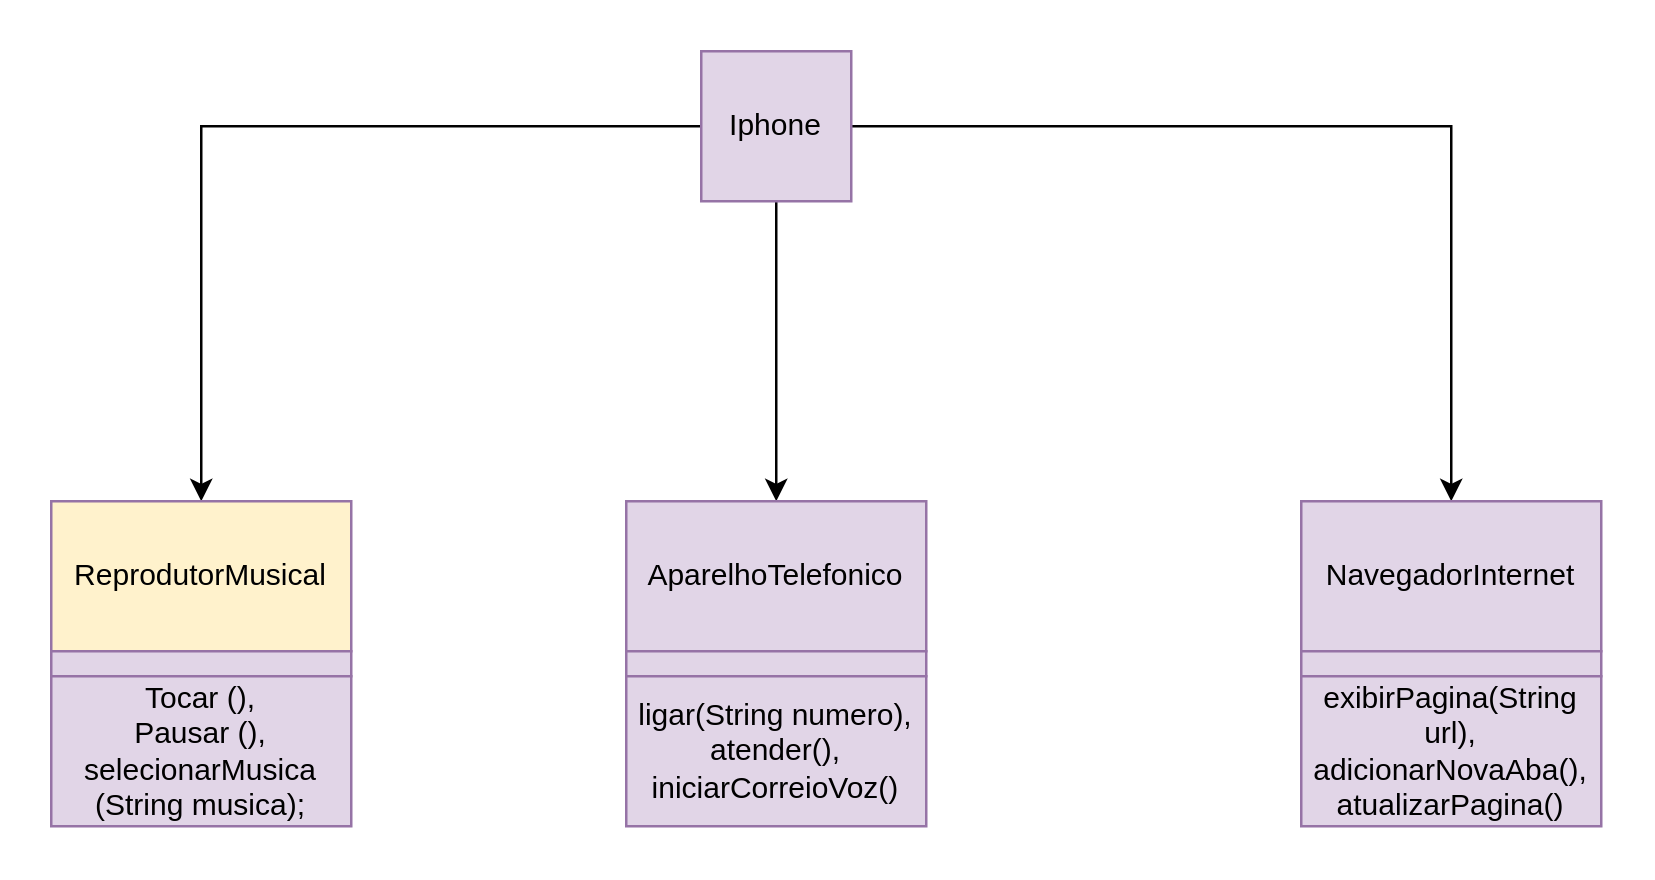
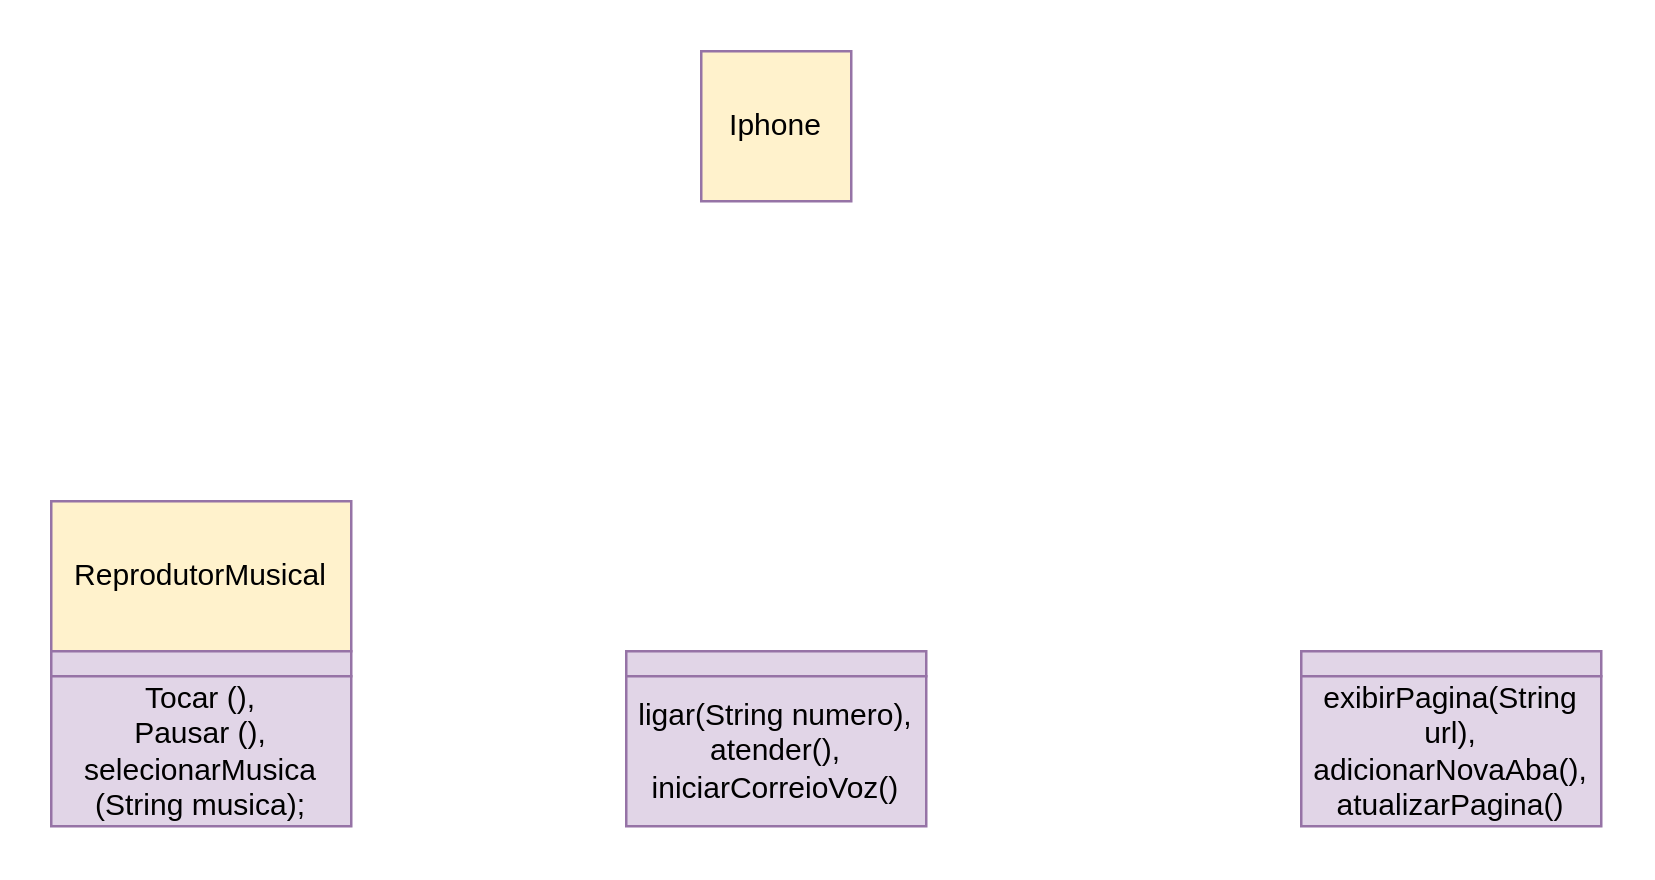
- <mxCell id="2" value="" style="edgeStyle=orthogonalEdgeStyle;rounded=0;orthogonalLoop=1;jettySize=auto;html=1;" edge="1" parent="1" source="5" target="6"><mxGeometry relative="1" as="geometry" /></mxCell>
- <mxCell id="5" value="Iphone" style="rounded=0;whiteSpace=wrap;html=1;fillColor=#e1d5e7;strokeColor=#9673a6;" vertex="1" parent="1"><mxGeometry x="280" y="20" width="60" height="60" as="geometry" /></mxCell>
+ <mxCell id="5" value="Iphone" style="rounded=0;whiteSpace=wrap;html=1;fillColor=#fff2cc;strokeColor=#9673a6;" vertex="1" parent="1"><mxGeometry x="280" y="20" width="60" height="60" as="geometry" /></mxCell>
- <mxCell id="4" value="" style="edgeStyle=orthogonalEdgeStyle;rounded=0;orthogonalLoop=1;jettySize=auto;html=1;" edge="1" parent="1" source="5" target="8"><mxGeometry relative="1" as="geometry" /></mxCell>
- <mxCell id="3" value="" style="edgeStyle=orthogonalEdgeStyle;rounded=0;orthogonalLoop=1;jettySize=auto;html=1;" edge="1" parent="1" source="5" target="7"><mxGeometry relative="1" as="geometry" /></mxCell>
- <mxCell id="7" value="AparelhoTelefonico" style="whiteSpace=wrap;html=1;fillColor=#e1d5e7;strokeColor=#9673a6;rounded=0;" vertex="1" parent="1"><mxGeometry x="250" y="200" width="120" height="60" as="geometry" /></mxCell>
- <mxCell id="8" value="NavegadorInternet" style="whiteSpace=wrap;html=1;fillColor=#e1d5e7;strokeColor=#9673a6;rounded=0;" vertex="1" parent="1"><mxGeometry x="520" y="200" width="120" height="60" as="geometry" /></mxCell>
